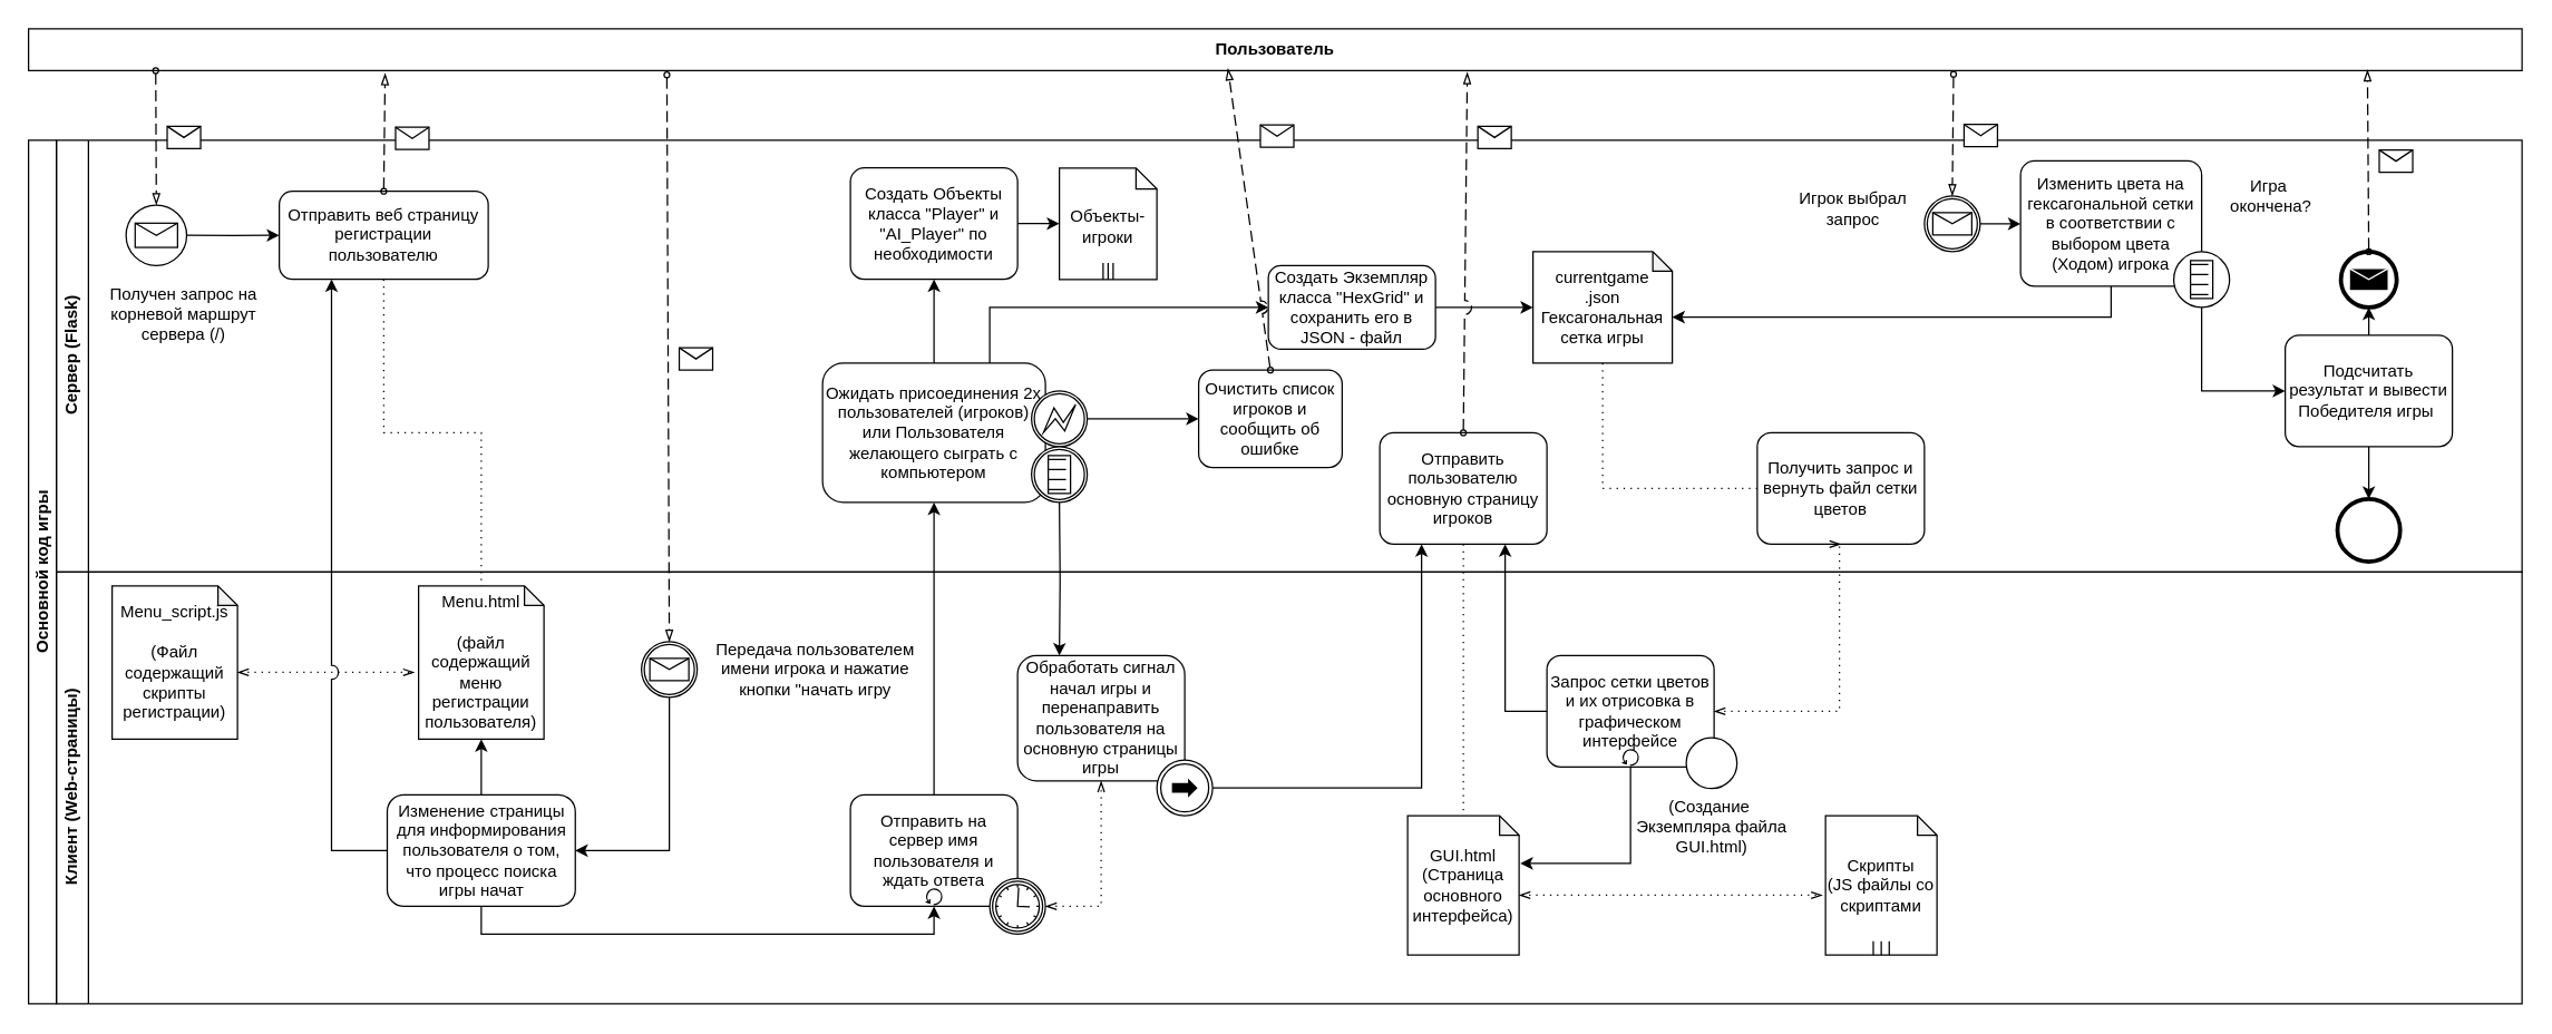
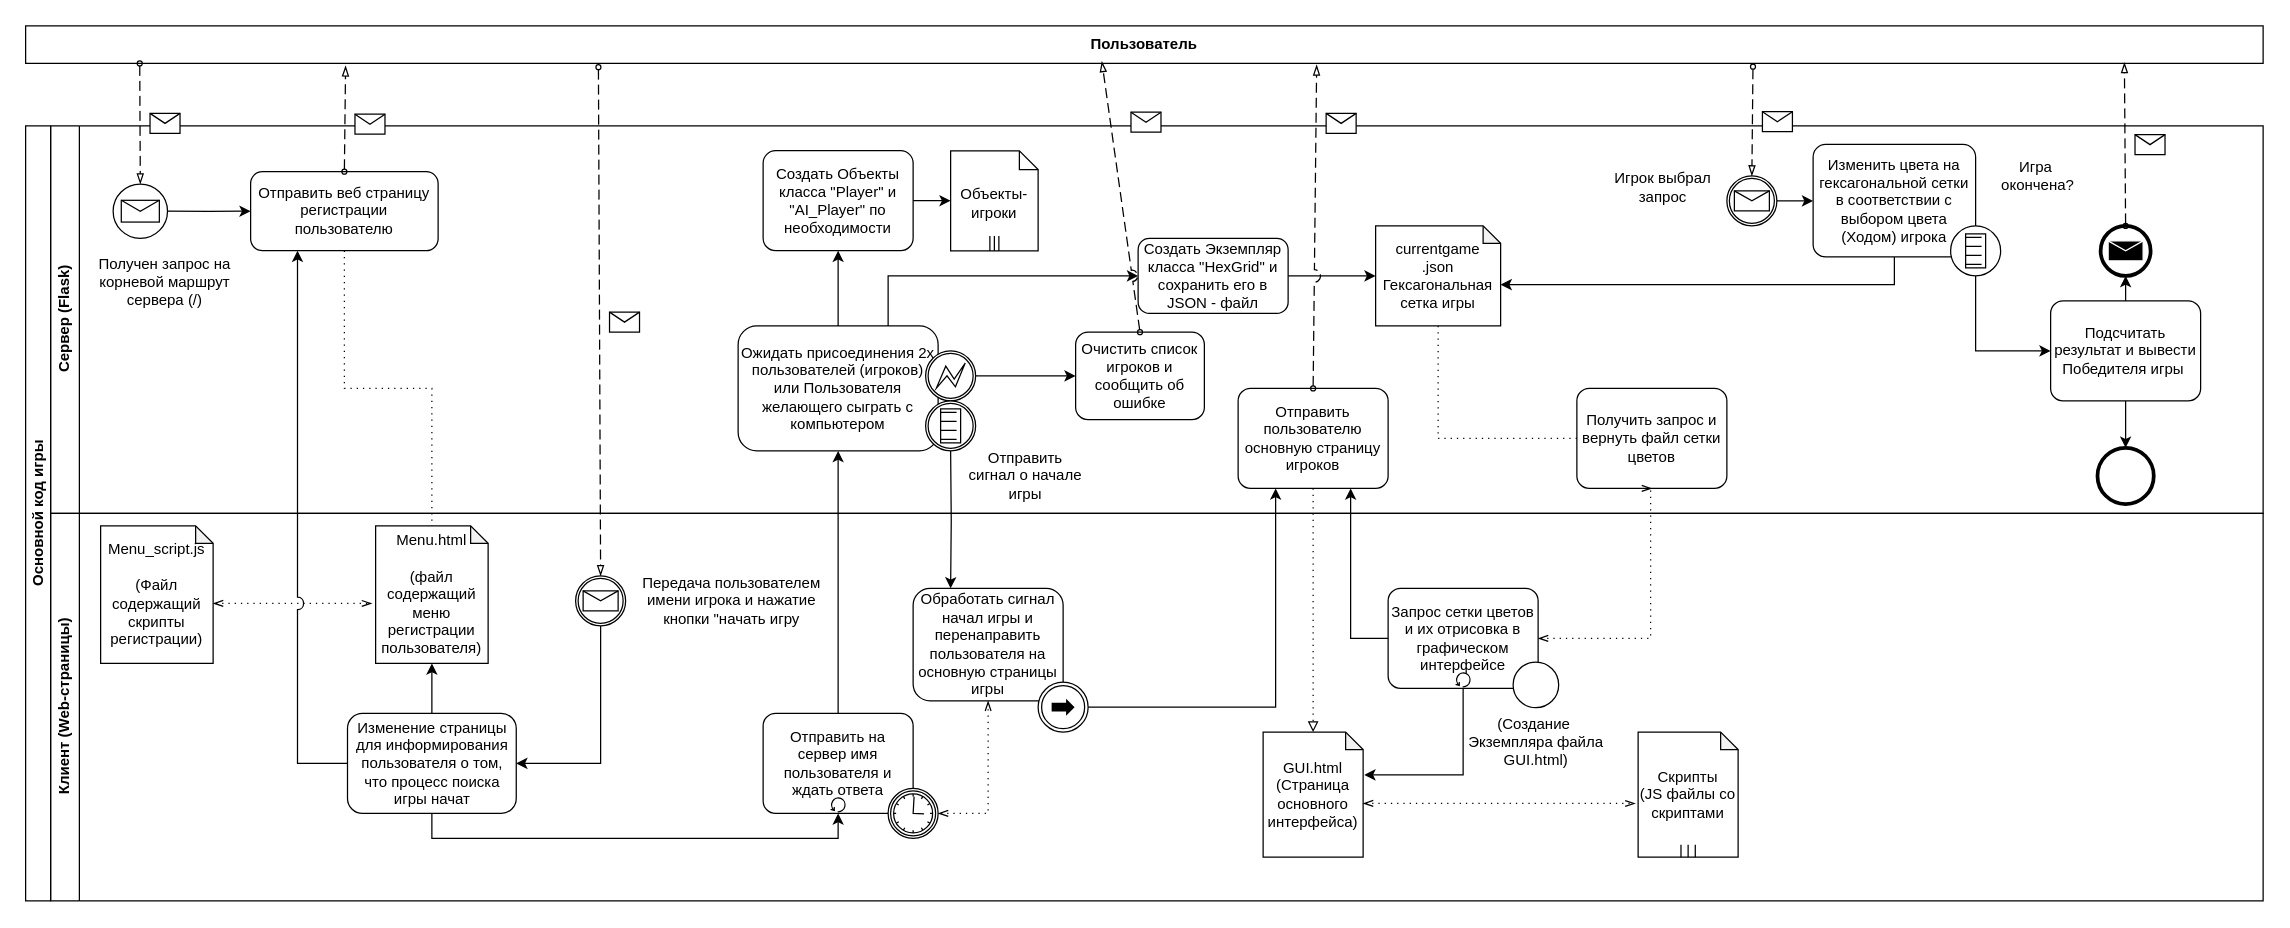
+ <mxCell id="24" value="Отправить сигнал о начале игры" style="text;html=1;align=center;verticalAlign=middle;whiteSpace=wrap;rounded=0;" vertex="1" parent="5"><mxGeometry x="730" y="260" width="100" height="40" as="geometry" /></mxCell>
- <mxCell id="75" value="" style="edgeStyle=elbowEdgeStyle;fontSize=12;html=1;endFill=0;startFill=0;endSize=6;startSize=6;dashed=1;dashPattern=1 4;endArrow=none;startArrow=none;rounded=0;exitX=0.5;exitY=1;exitDx=0;exitDy=0;exitPerimeter=0;entryX=0.5;entryY=0;entryDx=0;entryDy=0;entryPerimeter=0;" edge="1" parent="4" source="14" target="59"><mxGeometry width="160" relative="1" as="geometry"><mxPoint x="1140" y="280" as="sourcePoint" /><mxPoint x="1300" y="280" as="targetPoint" /><Array as="points"><mxPoint x="1010" y="390" /></Array></mxGeometry></mxCell>
+ <mxCell id="75" value="" style="edgeStyle=elbowEdgeStyle;fontSize=12;html=1;endFill=0;startFill=0;endSize=6;startSize=6;dashed=1;dashPattern=1 4;endArrow=block;startArrow=none;rounded=0;exitX=0.5;exitY=1;exitDx=0;exitDy=0;exitPerimeter=0;entryX=0.5;entryY=0;entryDx=0;entryDy=0;entryPerimeter=0;" edge="1" parent="4" source="14" target="59"><mxGeometry width="160" relative="1" as="geometry"><mxPoint x="1140" y="280" as="sourcePoint" /><mxPoint x="1300" y="280" as="targetPoint" /><Array as="points"><mxPoint x="1010" y="390" /></Array></mxGeometry></mxCell>
